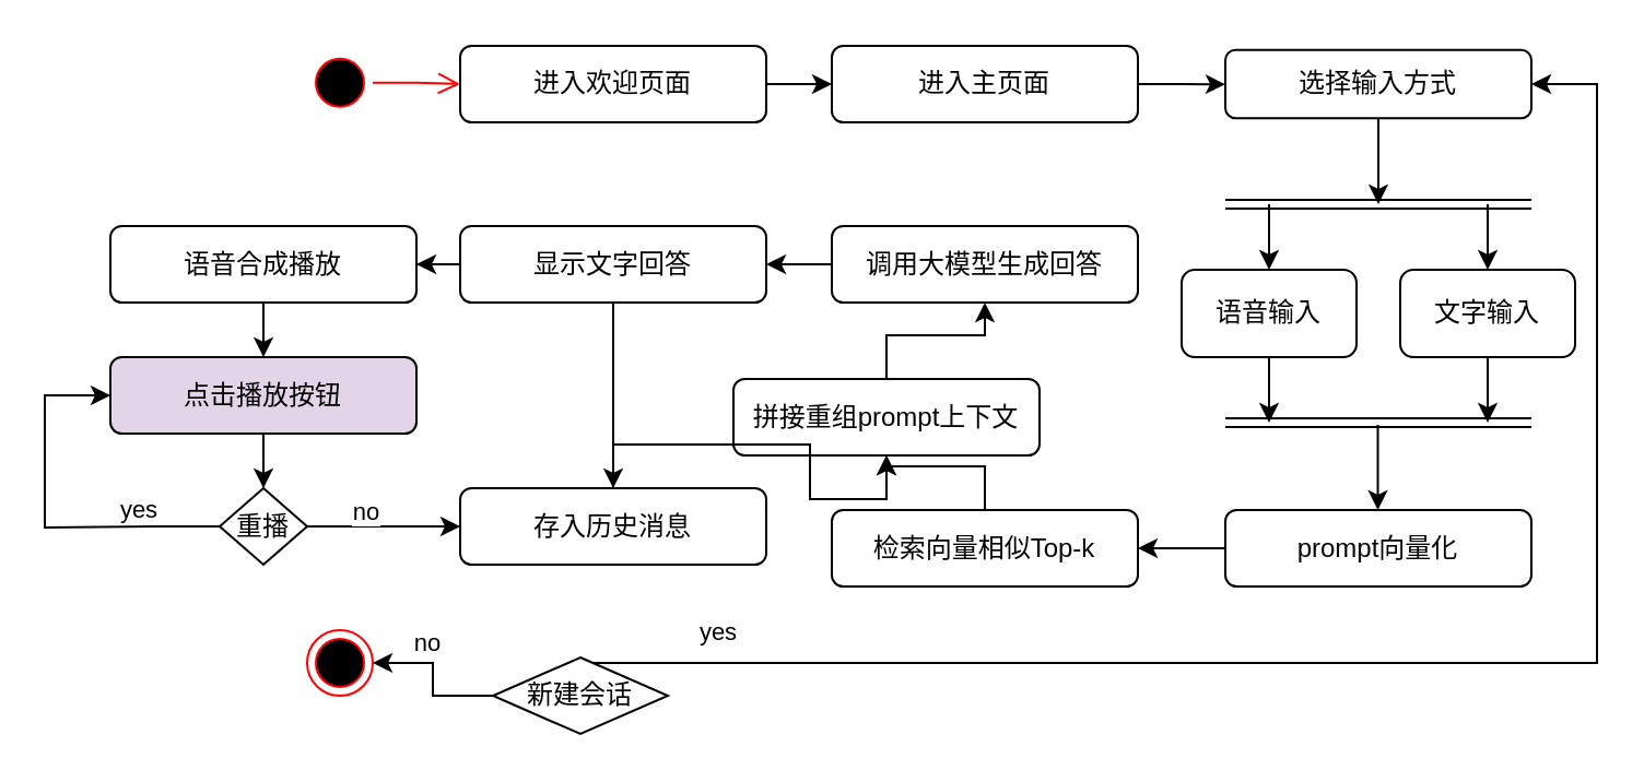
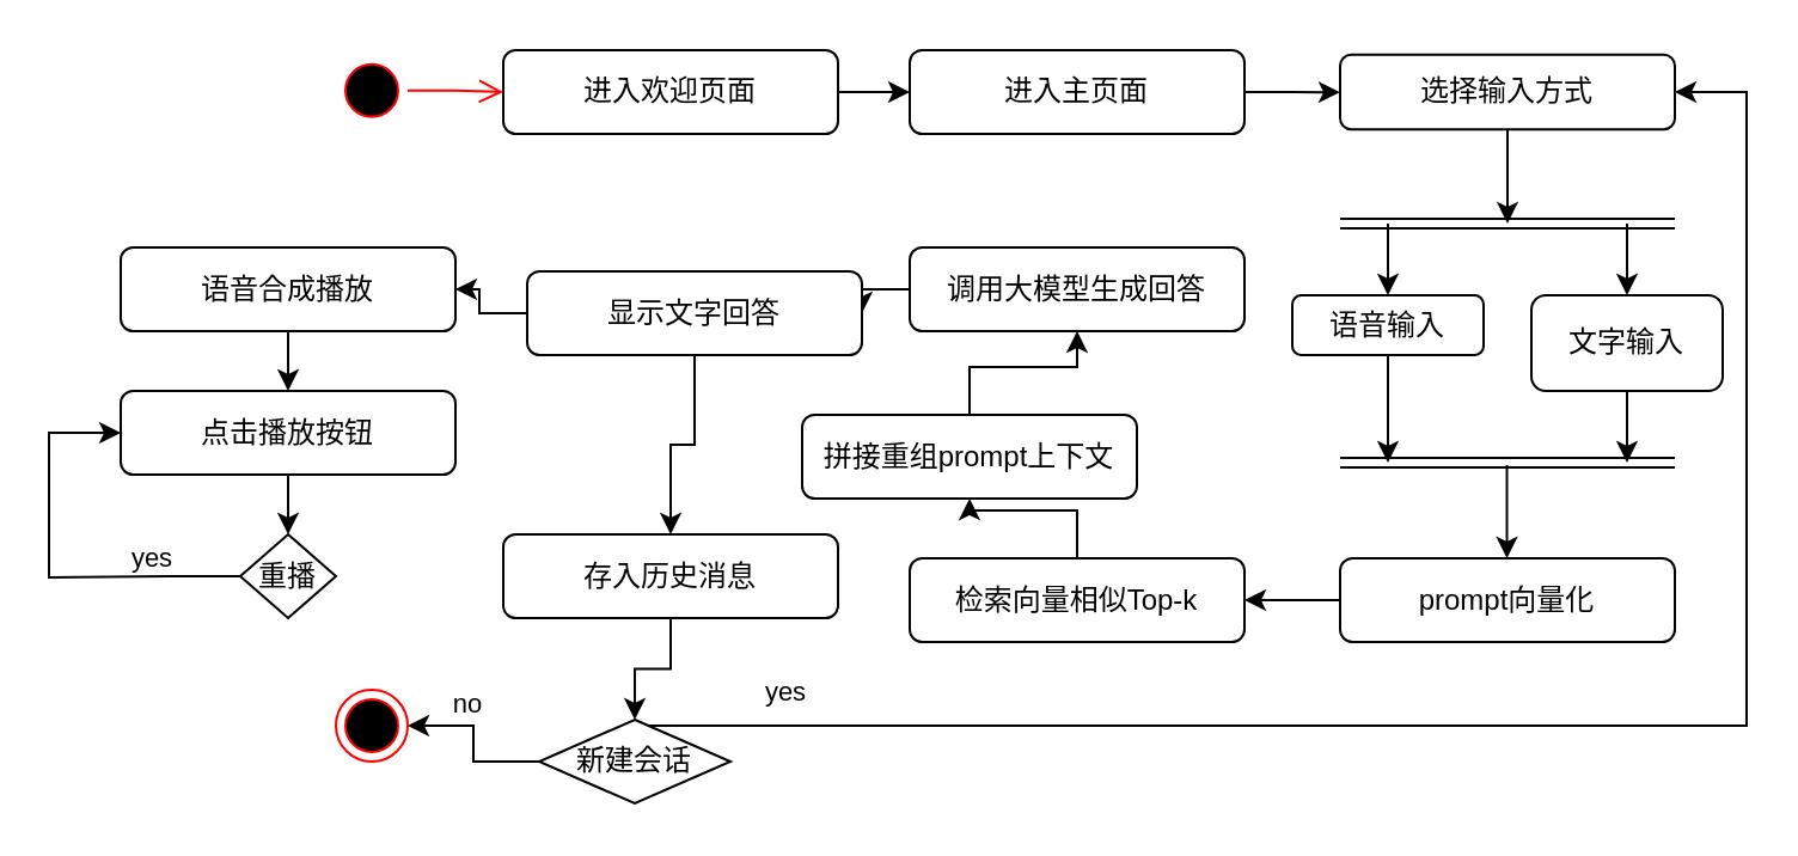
- <mxCell id="29" value="显示文字回答" style="rounded=1;whiteSpace=wrap;html=1;" vertex="1" parent="1"><mxGeometry x="210" y="103" width="140" height="35" as="geometry" /></mxCell>
+ <mxCell id="29" value="显示文字回答" style="rounded=1;whiteSpace=wrap;html=1;" vertex="1" parent="1"><mxGeometry x="220" y="113" width="140" height="35" as="geometry" /></mxCell>
- <mxCell id="10" value="语音输入" style="rounded=1;whiteSpace=wrap;html=1;" vertex="1" parent="1"><mxGeometry x="540" y="123" width="80" height="40" as="geometry" /></mxCell>
+ <mxCell id="10" value="语音输入" style="rounded=1;whiteSpace=wrap;html=1;" vertex="1" parent="1"><mxGeometry x="540" y="123" width="80" height="25" as="geometry" /></mxCell>
- <mxCell id="35" value="点击播放按钮" style="rounded=1;whiteSpace=wrap;html=1;fillColor=#e1d5e7;" vertex="1" parent="1"><mxGeometry x="50" y="163" width="140" height="35" as="geometry" /></mxCell>
+ <mxCell id="35" value="点击播放按钮" style="rounded=1;whiteSpace=wrap;html=1;" vertex="1" parent="1"><mxGeometry x="50" y="163" width="140" height="35" as="geometry" /></mxCell>
- <mxCell id="30" value="" style="edgeStyle=orthogonalEdgeStyle;rounded=0;orthogonalLoop=1;jettySize=auto;html=1;" edge="1" parent="1" source="31" target="24"><mxGeometry relative="1" as="geometry" /></mxCell>
+ <mxCell id="30" value="" style="edgeStyle=orthogonalEdgeStyle;rounded=0;orthogonalLoop=1;jettySize=auto;html=1;" edge="1" parent="1" source="31" target="45"><mxGeometry relative="1" as="geometry" /></mxCell>
- <mxCell id="38" value="" style="edgeStyle=orthogonalEdgeStyle;rounded=0;orthogonalLoop=1;jettySize=auto;html=1;" edge="1" parent="1" source="40" target="31"><mxGeometry relative="1" as="geometry" /></mxCell>
- <mxCell id="39" value="no" style="edgeLabel;html=1;align=center;verticalAlign=middle;resizable=0;points=[];" vertex="1" connectable="0" parent="38"><mxGeometry x="-0.252" y="-2" relative="1" as="geometry"><mxPoint y="-9" as="offset" /></mxGeometry></mxCell>
